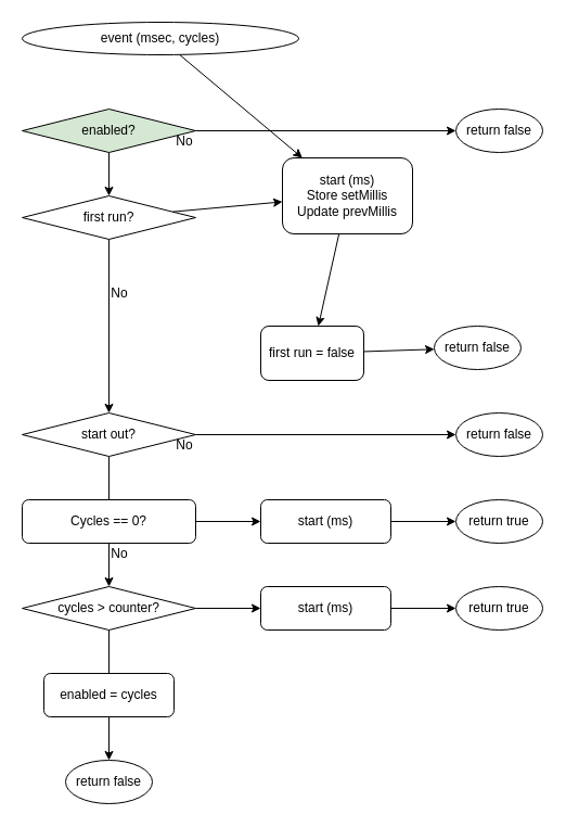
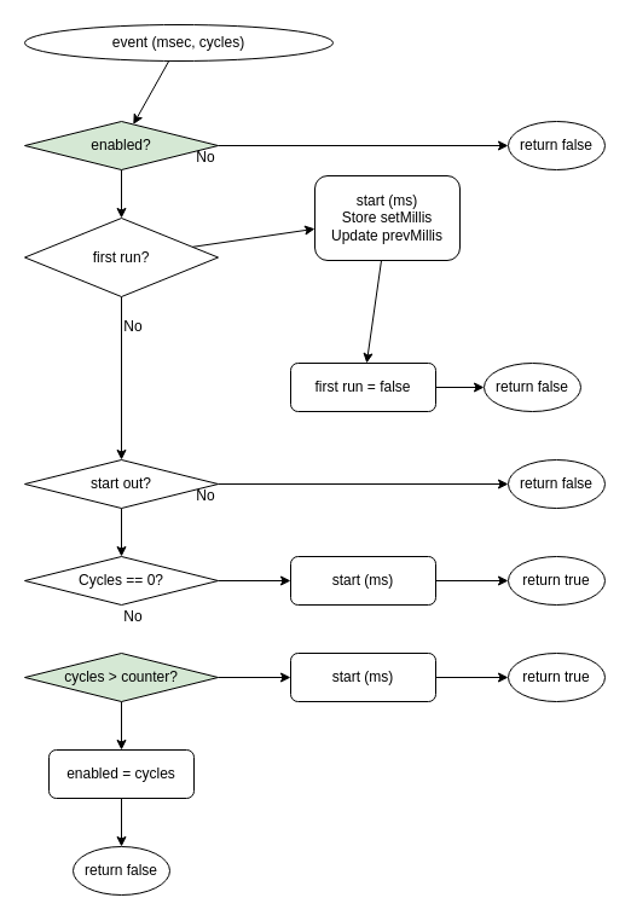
- <mxCell id="2" value="" style="edgeStyle=none;html=1;" edge="1" parent="1" source="3" target="25"><mxGeometry relative="1" as="geometry" /></mxCell>
+ <mxCell id="2" value="" style="edgeStyle=none;html=1;" edge="1" parent="1" source="3" target="6"><mxGeometry relative="1" as="geometry" /></mxCell>
- <mxCell id="9" value="first run?" style="rhombus;whiteSpace=wrap;html=1;" vertex="1" parent="1"><mxGeometry x="20" y="180" width="160" height="40" as="geometry" /></mxCell>
+ <mxCell id="9" value="first run?" style="rhombus;whiteSpace=wrap;html=1;" vertex="1" parent="1"><mxGeometry x="20" y="180" width="160" height="65" as="geometry" /></mxCell>
- <mxCell id="27" value="first run = false" style="rounded=1;whiteSpace=wrap;html=1;" vertex="1" parent="1"><mxGeometry x="240" y="300" width="95" height="50" as="geometry" /></mxCell>
+ <mxCell id="27" value="first run = false" style="rounded=1;whiteSpace=wrap;html=1;" vertex="1" parent="1"><mxGeometry x="240" y="300" width="120" height="40" as="geometry" /></mxCell>
- <mxCell id="10" value="" style="edgeStyle=none;html=1;endArrow=none;" edge="1" parent="1" source="12" target="15"><mxGeometry relative="1" as="geometry" /></mxCell>
+ <mxCell id="10" value="" style="edgeStyle=none;html=1;" edge="1" parent="1" source="12" target="15"><mxGeometry relative="1" as="geometry" /></mxCell>
- <mxCell id="15" value="Cycles == 0?" style="whiteSpace=wrap;html=1;rounded=1;" vertex="1" parent="1"><mxGeometry x="20" y="460" width="160" height="40" as="geometry" /></mxCell>
+ <mxCell id="15" value="Cycles == 0?" style="rhombus;whiteSpace=wrap;html=1;" vertex="1" parent="1"><mxGeometry x="20" y="460" width="160" height="40" as="geometry" /></mxCell>
- <mxCell id="13" value="" style="edgeStyle=none;html=1;" edge="1" parent="1" source="15" target="18"><mxGeometry relative="1" as="geometry" /></mxCell>
- <mxCell id="18" value="cycles &amp;gt; counter?" style="rhombus;whiteSpace=wrap;html=1;" vertex="1" parent="1"><mxGeometry x="20" y="540" width="160" height="40" as="geometry" /></mxCell>
+ <mxCell id="18" value="cycles &amp;gt; counter?" style="rhombus;whiteSpace=wrap;html=1;fillColor=#d5e8d4;" vertex="1" parent="1"><mxGeometry x="20" y="540" width="160" height="40" as="geometry" /></mxCell>
- <mxCell id="17" value="" style="edgeStyle=none;html=1;endArrow=none;" edge="1" parent="1" source="18" target="36"><mxGeometry relative="1" as="geometry" /></mxCell>
+ <mxCell id="17" value="" style="edgeStyle=none;html=1;" edge="1" parent="1" source="18" target="36"><mxGeometry relative="1" as="geometry" /></mxCell>
